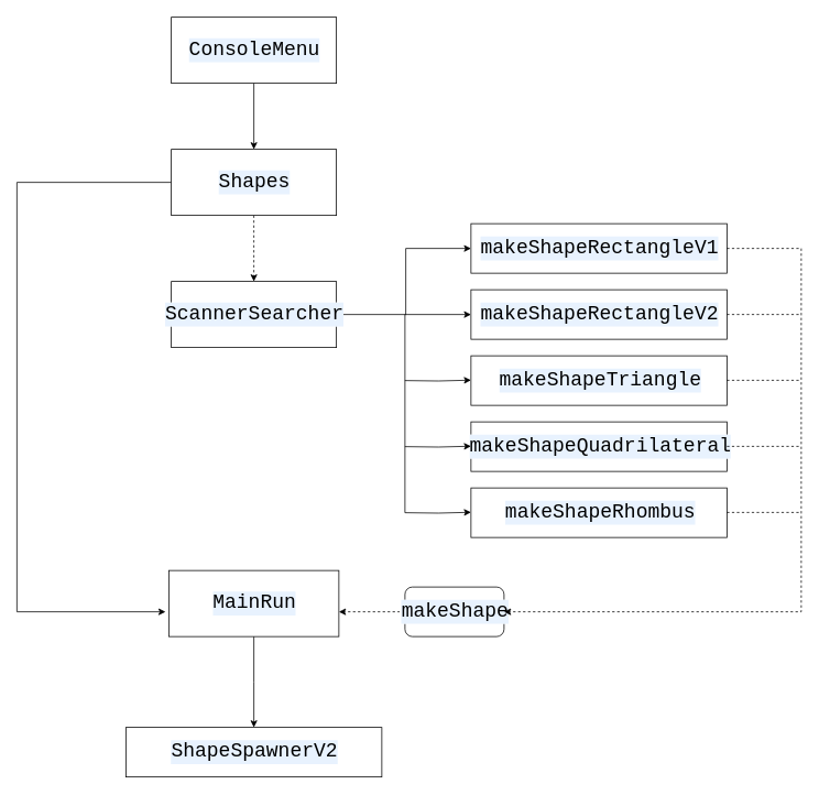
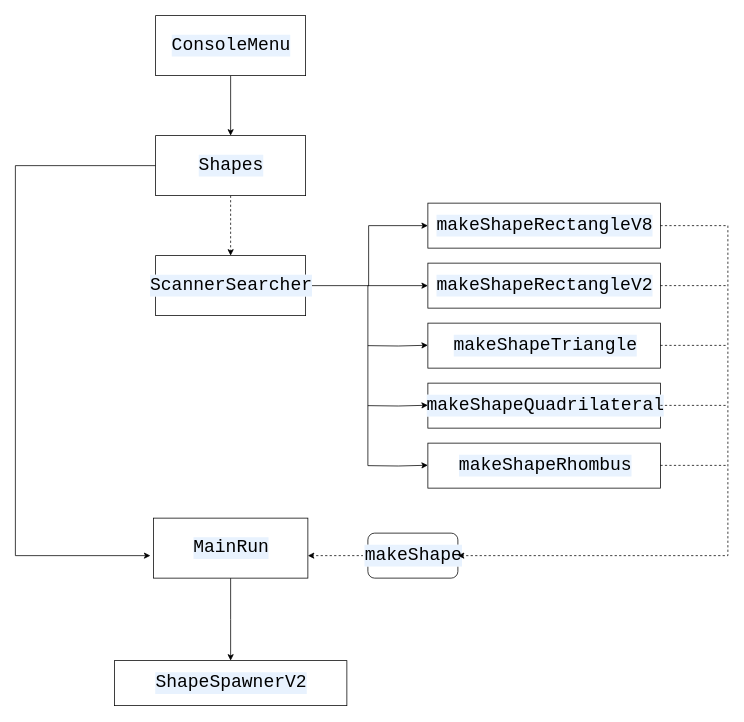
- <mxCell id="14" value="&lt;div style=&quot;background-color:#ffffff;padding:0px 0px 0px 2px;&quot;&gt;&lt;div style=&quot;font-family: &amp;quot;Courier New&amp;quot;; font-size: 18pt;&quot;&gt;&lt;p style=&quot;background-color:#e8f2fe;margin:0;&quot;&gt;makeShapeRectangleV1&lt;/p&gt;&lt;/div&gt;&lt;/div&gt;" style="rounded=0;whiteSpace=wrap;html=1;" vertex="1" parent="1"><mxGeometry x="570" y="270" width="310" height="60" as="geometry" /></mxCell>
+ <mxCell id="14" value="&lt;div style=&quot;background-color:#ffffff;padding:0px 0px 0px 2px;&quot;&gt;&lt;div style=&quot;font-family: &amp;quot;Courier New&amp;quot;; font-size: 18pt;&quot;&gt;&lt;p style=&quot;background-color:#e8f2fe;margin:0;&quot;&gt;makeShapeRectangleV8&lt;/p&gt;&lt;/div&gt;&lt;/div&gt;" style="rounded=0;whiteSpace=wrap;html=1;" vertex="1" parent="1"><mxGeometry x="570" y="270" width="310" height="60" as="geometry" /></mxCell>
